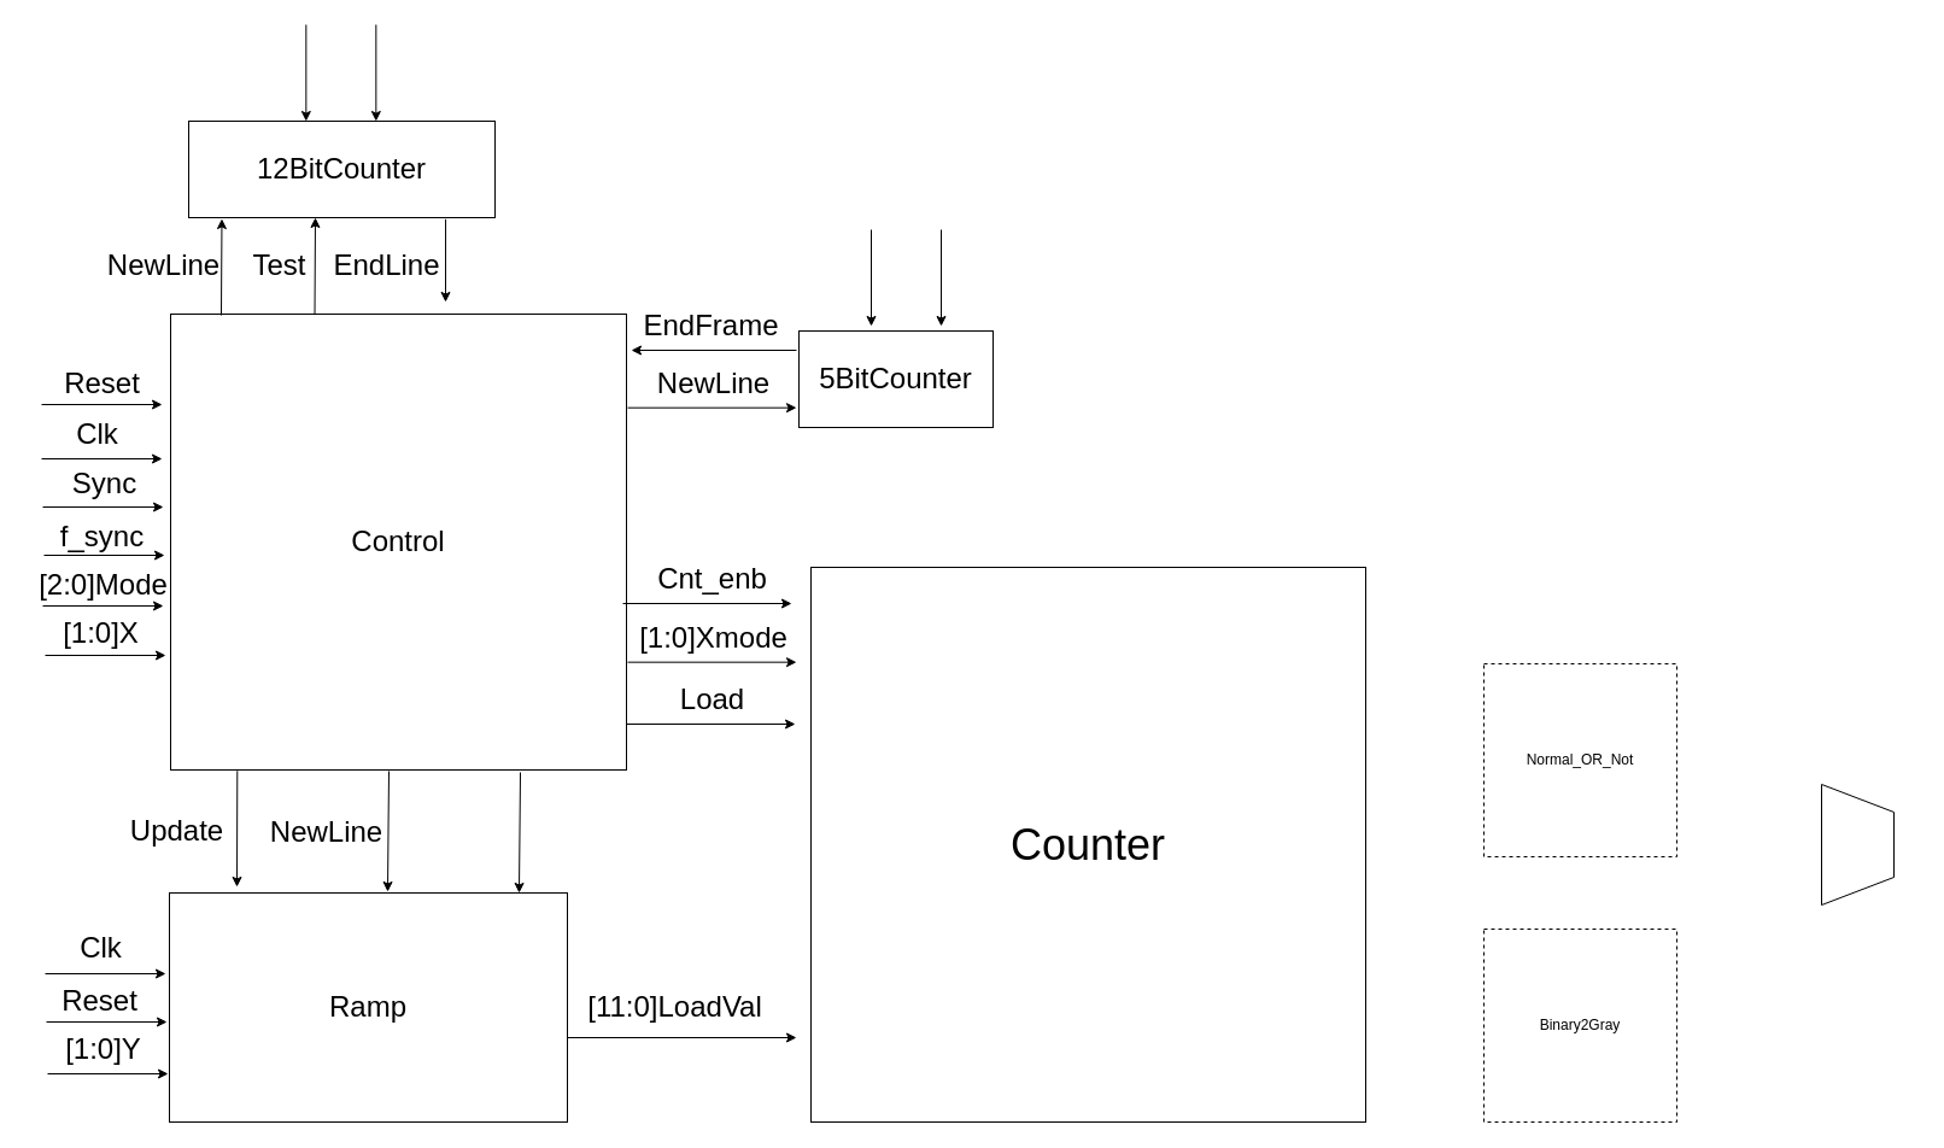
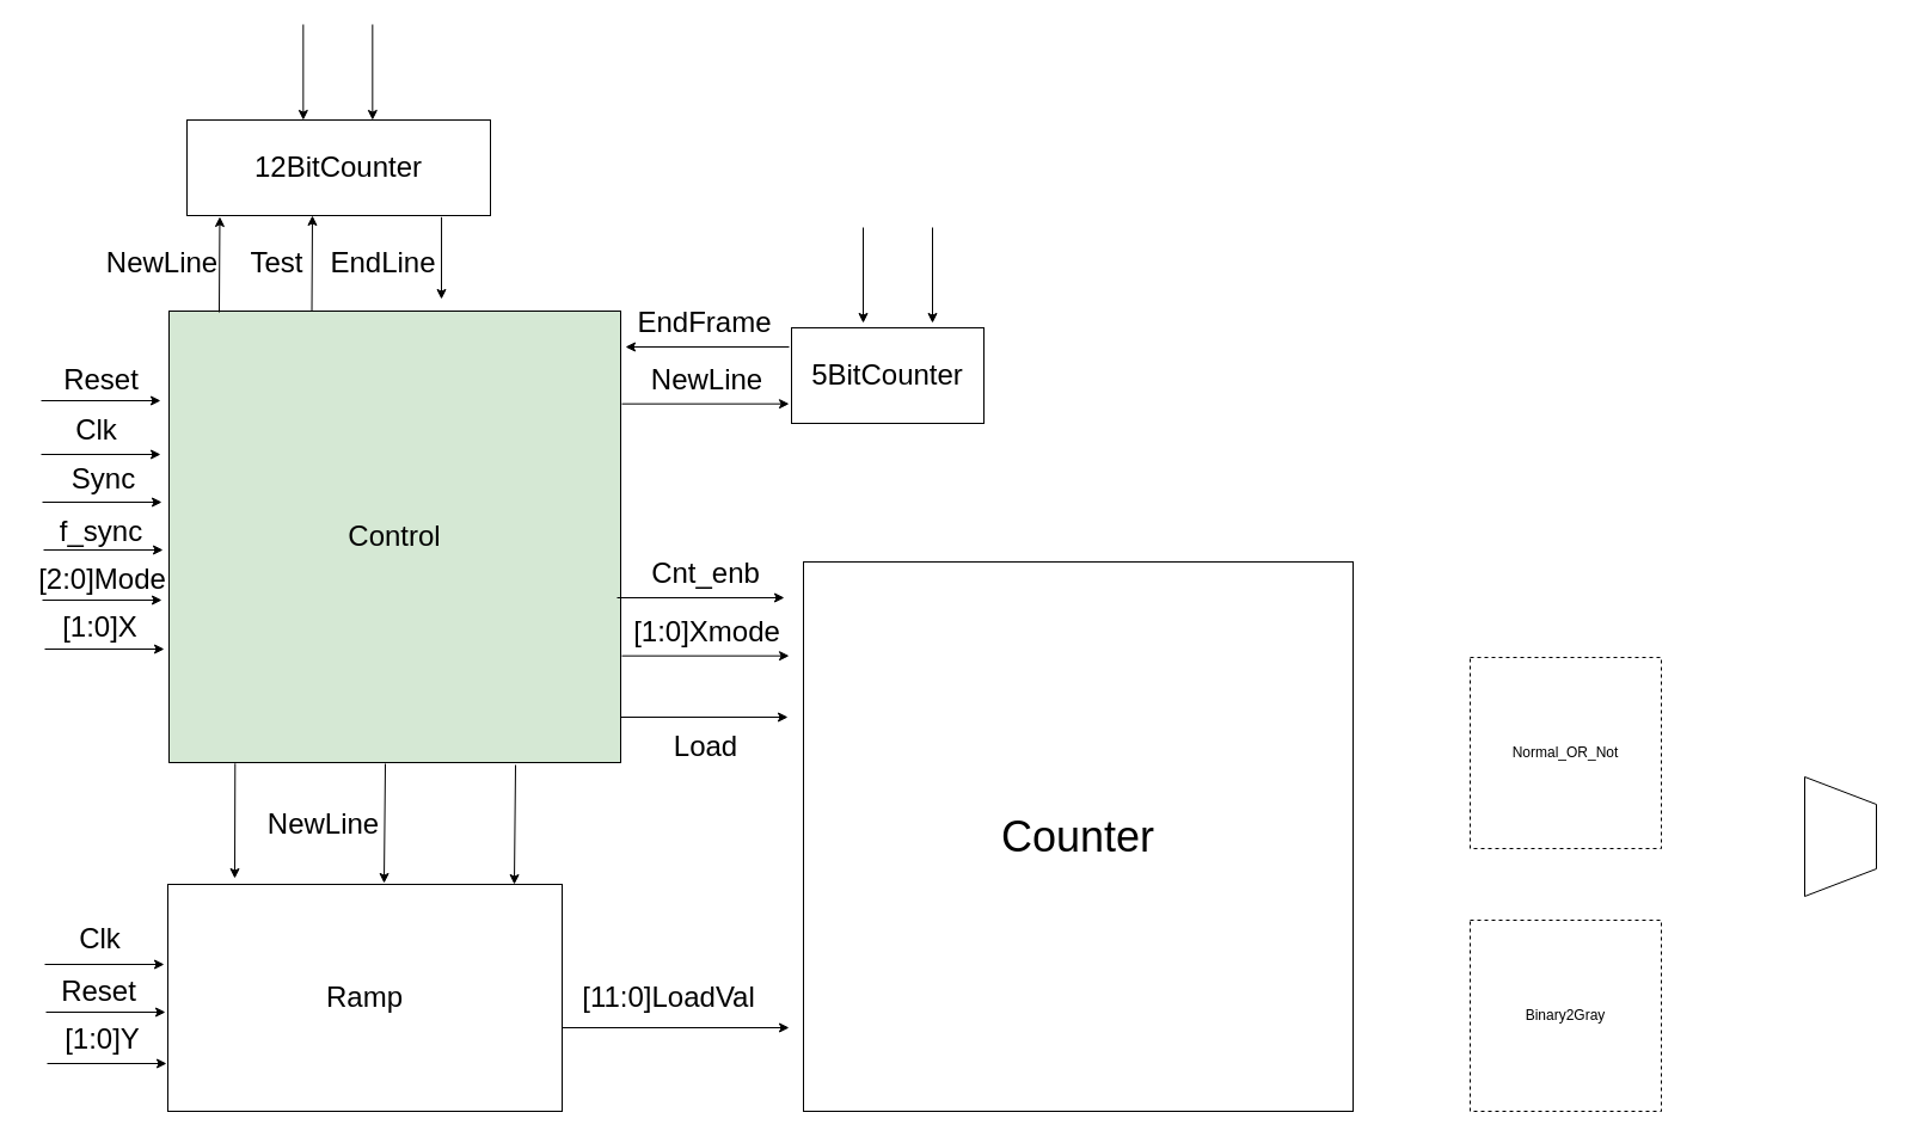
- <mxCell id="2" value="&lt;font style=&quot;font-size: 24px;&quot;&gt;Control&lt;/font&gt;" style="whiteSpace=wrap;html=1;aspect=fixed;" vertex="1" parent="1"><mxGeometry x="141" y="260" width="378" height="378" as="geometry" /></mxCell>
+ <mxCell id="2" value="&lt;font style=&quot;font-size: 24px;&quot;&gt;Control&lt;/font&gt;" style="whiteSpace=wrap;html=1;aspect=fixed;fillColor=#d5e8d4;" vertex="1" parent="1"><mxGeometry x="141" y="260" width="378" height="378" as="geometry" /></mxCell>
- <mxCell id="35" value="&lt;font style=&quot;font-size: 24px;&quot;&gt;Load&lt;/font&gt;" style="text;html=1;align=center;verticalAlign=middle;resizable=0;points=[];autosize=1;strokeColor=none;fillColor=none;" vertex="1" parent="1"><mxGeometry x="550" y="560" width="80" height="40" as="geometry" /></mxCell>
+ <mxCell id="35" value="&lt;font style=&quot;font-size: 24px;&quot;&gt;Load&lt;/font&gt;" style="text;html=1;align=center;verticalAlign=middle;resizable=0;points=[];autosize=1;strokeColor=none;fillColor=none;" vertex="1" parent="1"><mxGeometry x="550" y="605" width="80" height="40" as="geometry" /></mxCell>
- <mxCell id="26" value="&lt;font style=&quot;font-size: 24px;&quot;&gt;Update&lt;/font&gt;" style="text;html=1;align=center;verticalAlign=middle;resizable=0;points=[];autosize=1;strokeColor=none;fillColor=none;" vertex="1" parent="1"><mxGeometry x="96" y="669" width="100" height="40" as="geometry" /></mxCell>
